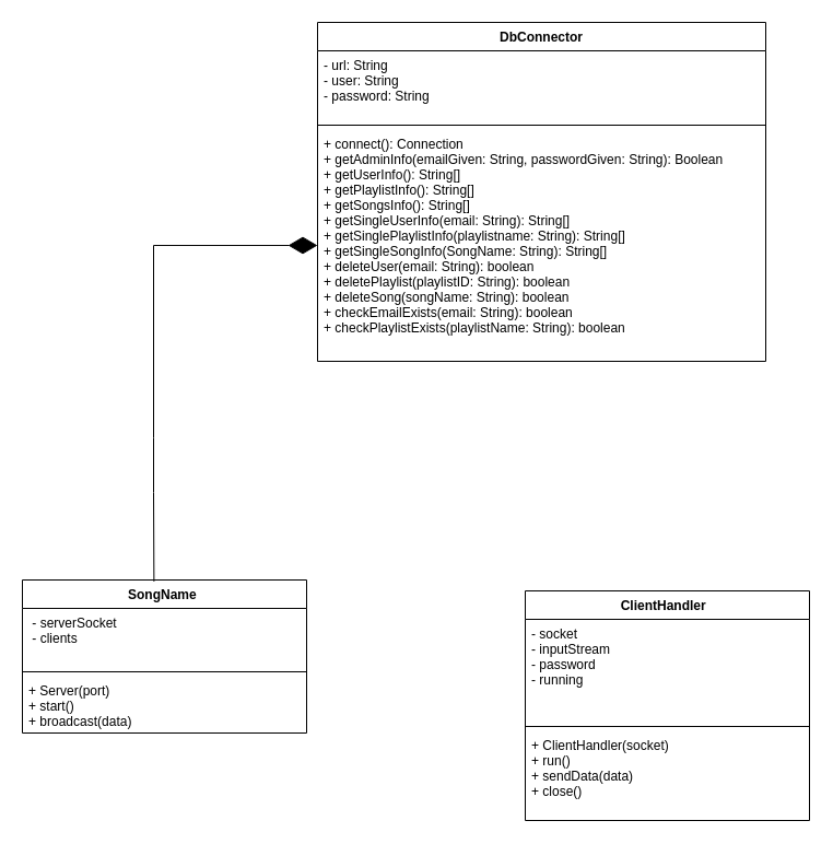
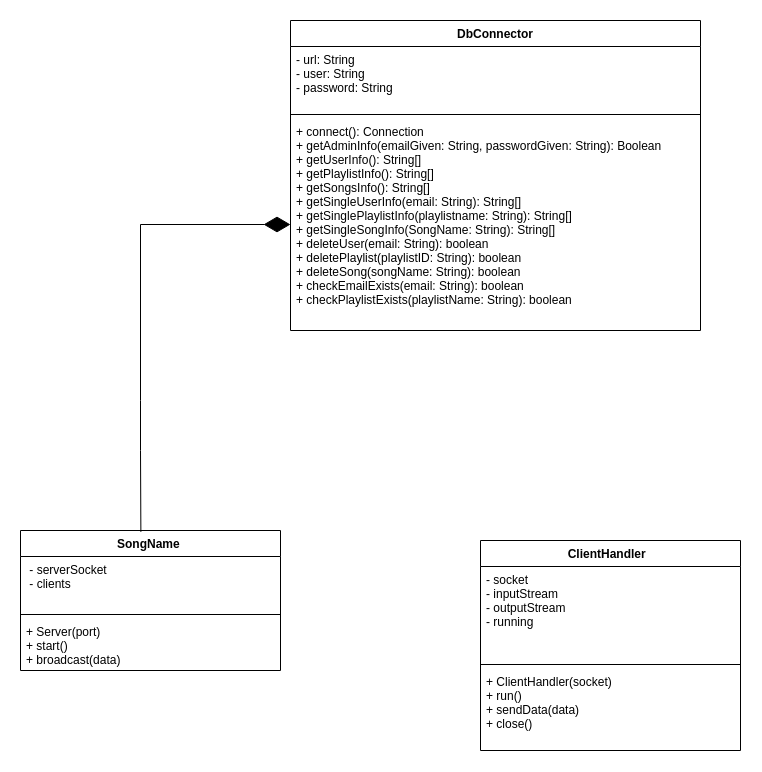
- <mxCell id="3" value="- socket       &#10;- inputStream  &#10;- password &#10;- running  " style="text;strokeColor=none;fillColor=none;align=left;verticalAlign=top;spacingLeft=4;spacingRight=4;overflow=hidden;rotatable=0;points=[[0,0.5],[1,0.5]];portConstraint=eastwest;" parent="2" vertex="1"><mxGeometry y="26" width="260" height="94" as="geometry" /></mxCell>
+ <mxCell id="3" value="- socket       &#10;- inputStream  &#10;- outputStream &#10;- running  " style="text;strokeColor=none;fillColor=none;align=left;verticalAlign=top;spacingLeft=4;spacingRight=4;overflow=hidden;rotatable=0;points=[[0,0.5],[1,0.5]];portConstraint=eastwest;" parent="2" vertex="1"><mxGeometry y="26" width="260" height="94" as="geometry" /></mxCell>
